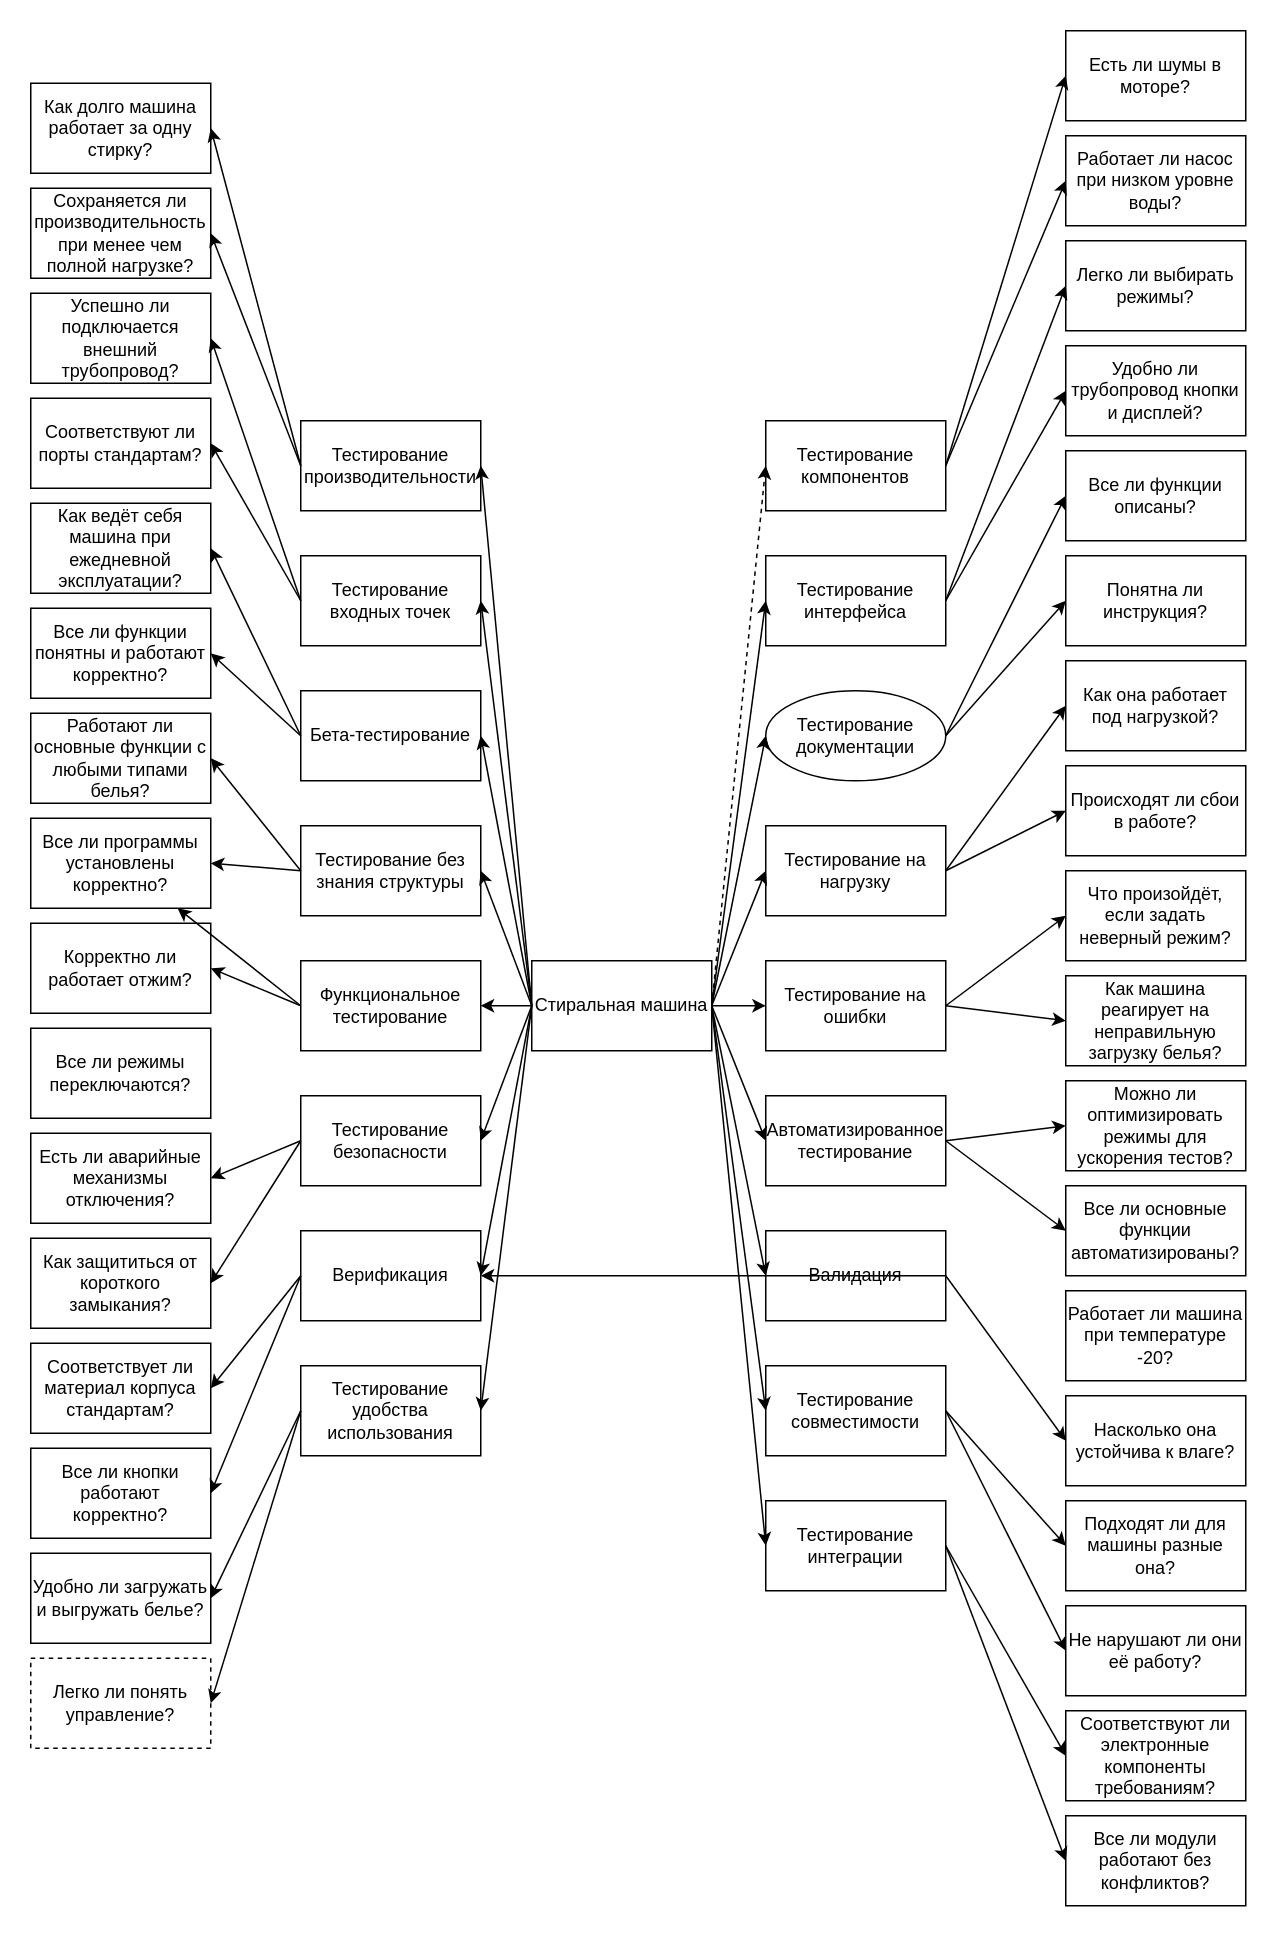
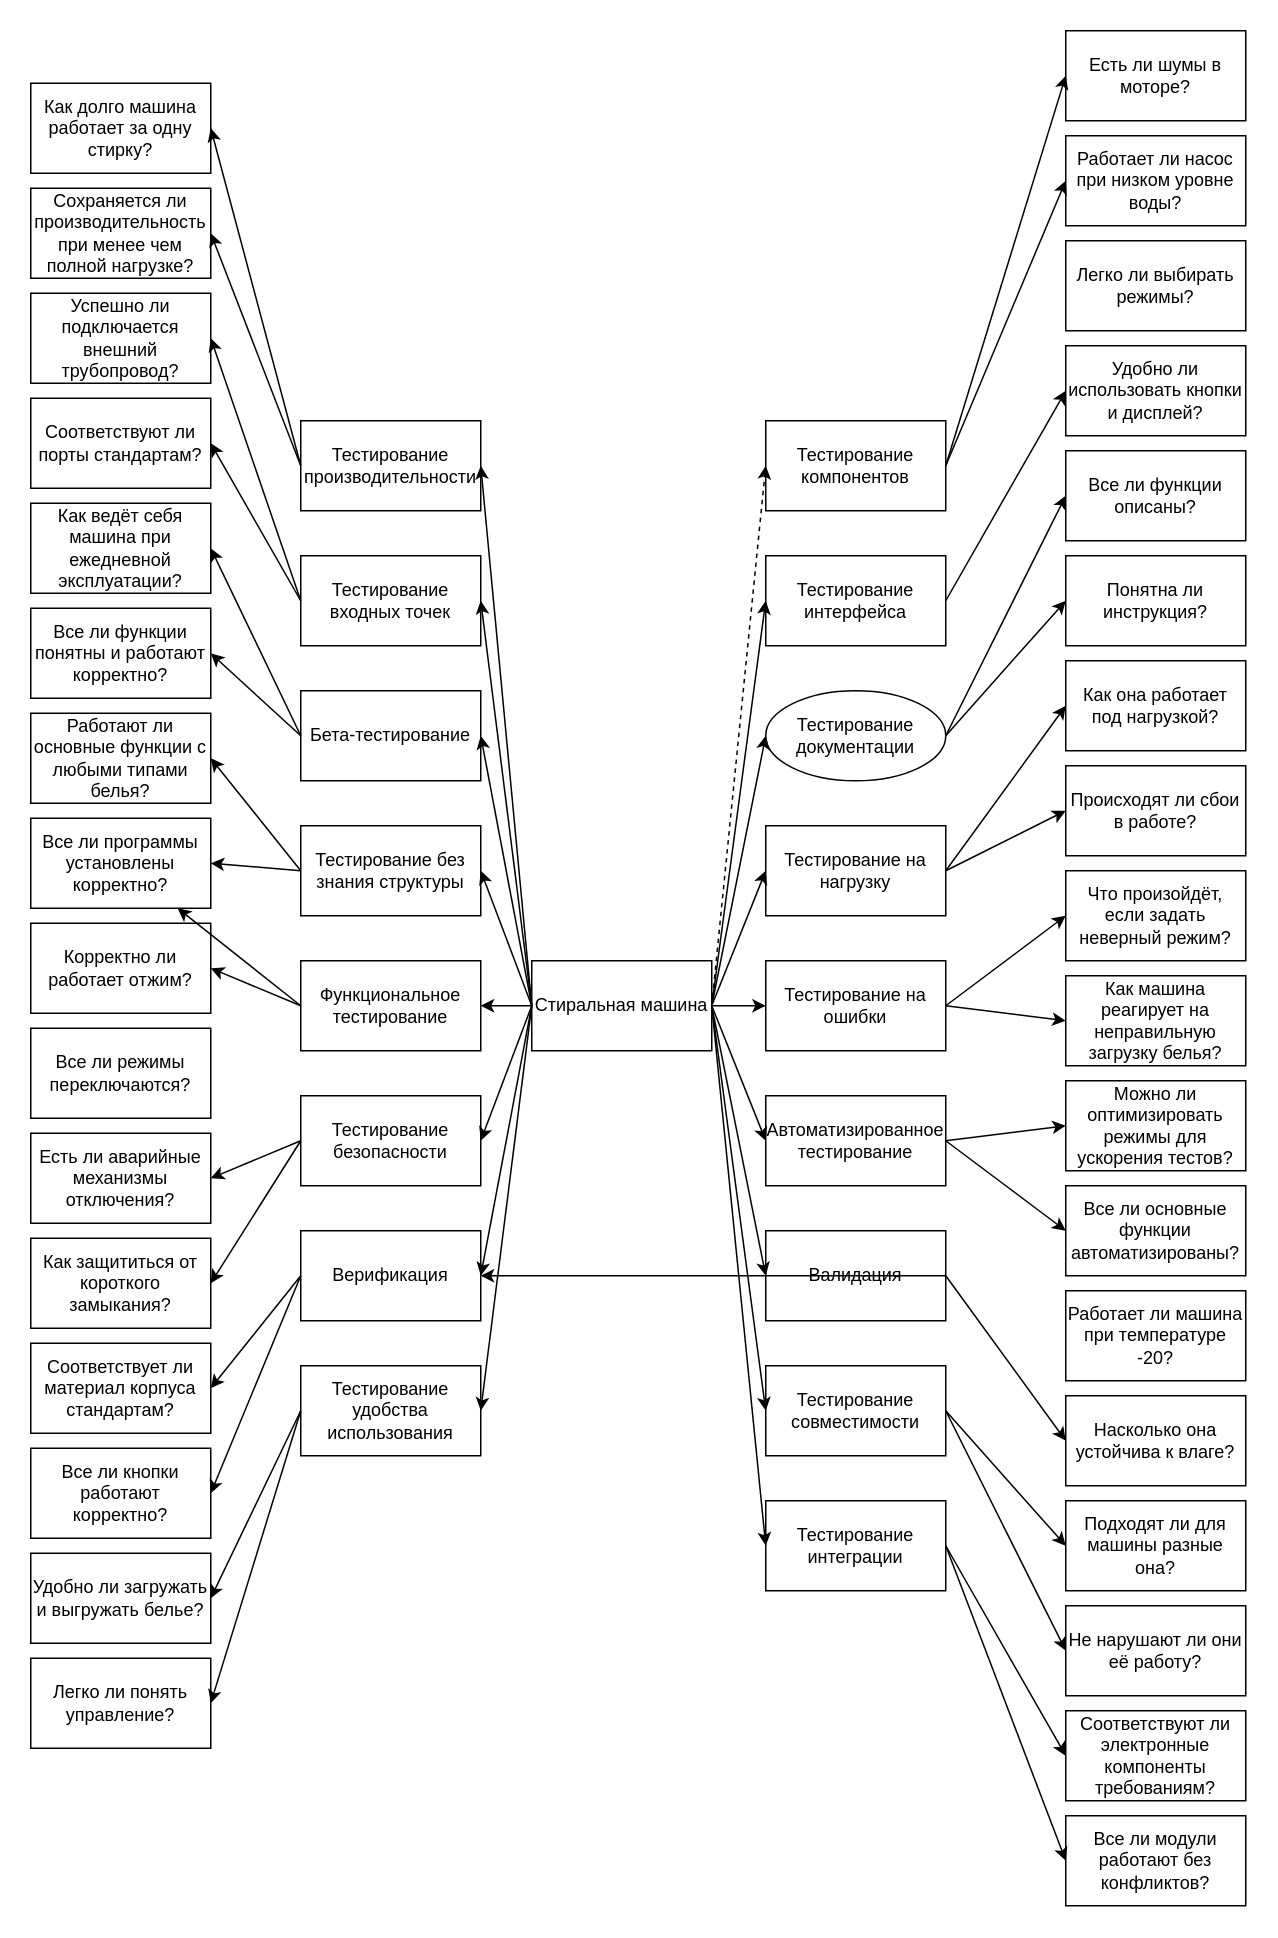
- <mxCell id="70" value="Удобно ли трубопровод кнопки и дисплей?" style="rounded=0;whiteSpace=wrap;html=1;" vertex="1" parent="1"><mxGeometry x="710" y="230" width="120" height="60" as="geometry" /></mxCell>
+ <mxCell id="70" value="Удобно ли использовать кнопки и дисплей?" style="rounded=0;whiteSpace=wrap;html=1;" vertex="1" parent="1"><mxGeometry x="710" y="230" width="120" height="60" as="geometry" /></mxCell>
- <mxCell id="71" value="" style="endArrow=classic;html=1;rounded=0;exitX=1;exitY=0.5;exitDx=0;exitDy=0;entryX=0;entryY=0.5;entryDx=0;entryDy=0;" edge="1" parent="1" source="13" target="69"><mxGeometry width="50" height="50" relative="1" as="geometry"><mxPoint x="330" y="610" as="sourcePoint" /><mxPoint x="380" y="560" as="targetPoint" /></mxGeometry></mxCell>
- <mxCell id="85" value="Легко ли понять управление?" style="rounded=0;whiteSpace=wrap;html=1;dashed=1;" vertex="1" parent="1"><mxGeometry x="20" y="1105" width="120" height="60" as="geometry" /></mxCell>
+ <mxCell id="85" value="Легко ли понять управление?" style="rounded=0;whiteSpace=wrap;html=1;" vertex="1" parent="1"><mxGeometry x="20" y="1105" width="120" height="60" as="geometry" /></mxCell>
